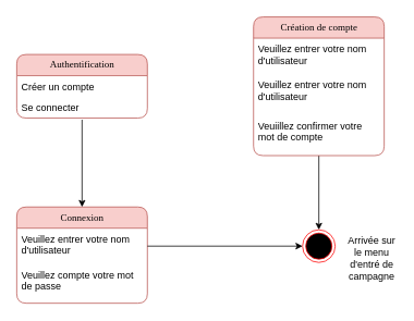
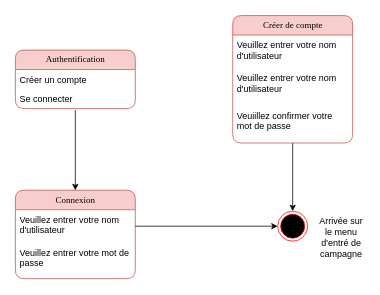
- <mxCell id="9" value="Création de compte" style="swimlane;html=1;fontStyle=0;childLayout=stackLayout;horizontal=1;startSize=26;fillColor=#f8cecc;horizontalStack=0;resizeParent=1;resizeLast=0;collapsible=1;marginBottom=0;swimlaneFillColor=#ffffff;align=center;rounded=1;shadow=0;comic=0;labelBackgroundColor=none;strokeWidth=1;fontFamily=Verdana;fontSize=12;strokeColor=#b85450;" parent="1" vertex="1"><mxGeometry x="310" y="20" width="160" height="170" as="geometry" /></mxCell>
+ <mxCell id="9" value="Créer de compte" style="swimlane;html=1;fontStyle=0;childLayout=stackLayout;horizontal=1;startSize=26;fillColor=#f8cecc;horizontalStack=0;resizeParent=1;resizeLast=0;collapsible=1;marginBottom=0;swimlaneFillColor=#ffffff;align=center;rounded=1;shadow=0;comic=0;labelBackgroundColor=none;strokeWidth=1;fontFamily=Verdana;fontSize=12;strokeColor=#b85450;" parent="1" vertex="1"><mxGeometry x="310" y="20" width="160" height="170" as="geometry" /></mxCell>
- <mxCell id="12" value="Veuiillez confirmer votre mot de compte" style="text;html=1;strokeColor=none;fillColor=none;spacingLeft=4;spacingRight=4;whiteSpace=wrap;overflow=hidden;rotatable=0;points=[[0,0.5],[1,0.5]];portConstraint=eastwest;" parent="9" vertex="1"><mxGeometry y="120" width="160" height="50" as="geometry" /></mxCell>
+ <mxCell id="12" value="Veuiillez confirmer votre mot de passe" style="text;html=1;strokeColor=none;fillColor=none;spacingLeft=4;spacingRight=4;whiteSpace=wrap;overflow=hidden;rotatable=0;points=[[0,0.5],[1,0.5]];portConstraint=eastwest;" parent="9" vertex="1"><mxGeometry y="120" width="160" height="50" as="geometry" /></mxCell>
- <mxCell id="7" value="Veuillez compte votre mot de passe" style="text;html=1;strokeColor=none;fillColor=none;spacingLeft=4;spacingRight=4;whiteSpace=wrap;overflow=hidden;rotatable=0;points=[[0,0.5],[1,0.5]];portConstraint=eastwest;" parent="5" vertex="1"><mxGeometry y="70" width="160" height="48" as="geometry" /></mxCell>
+ <mxCell id="7" value="Veuillez entrer votre mot de passe" style="text;html=1;strokeColor=none;fillColor=none;spacingLeft=4;spacingRight=4;whiteSpace=wrap;overflow=hidden;rotatable=0;points=[[0,0.5],[1,0.5]];portConstraint=eastwest;" parent="5" vertex="1"><mxGeometry y="70" width="160" height="48" as="geometry" /></mxCell>
